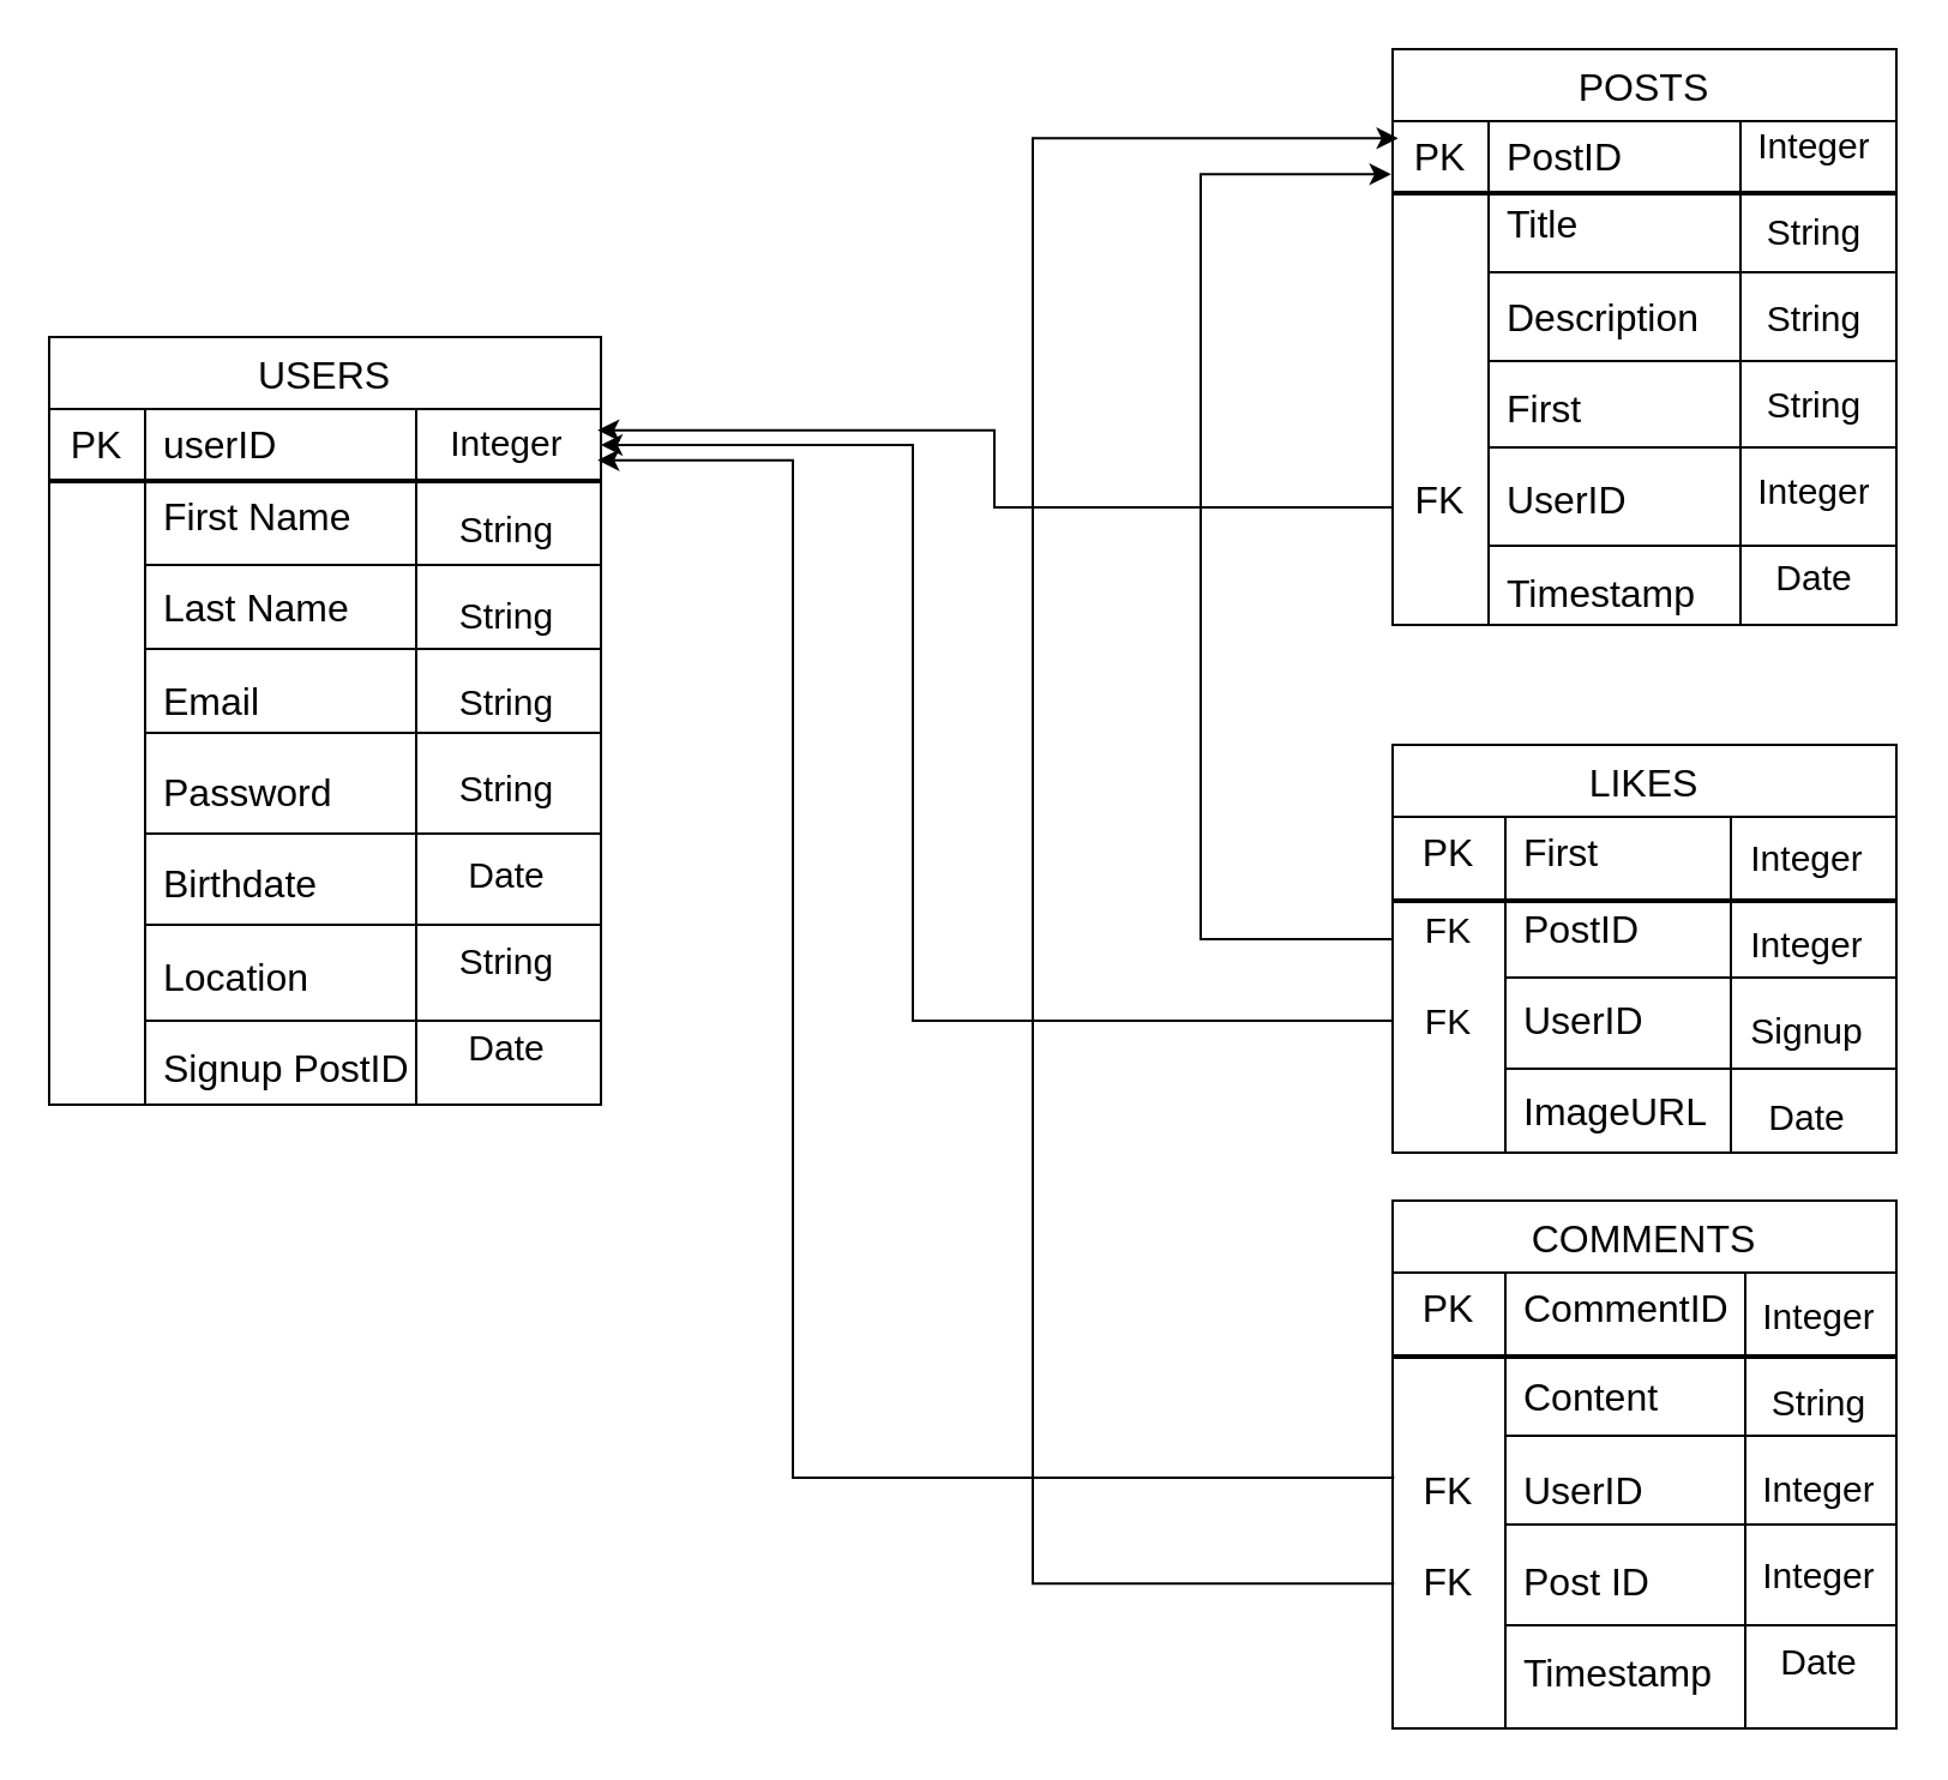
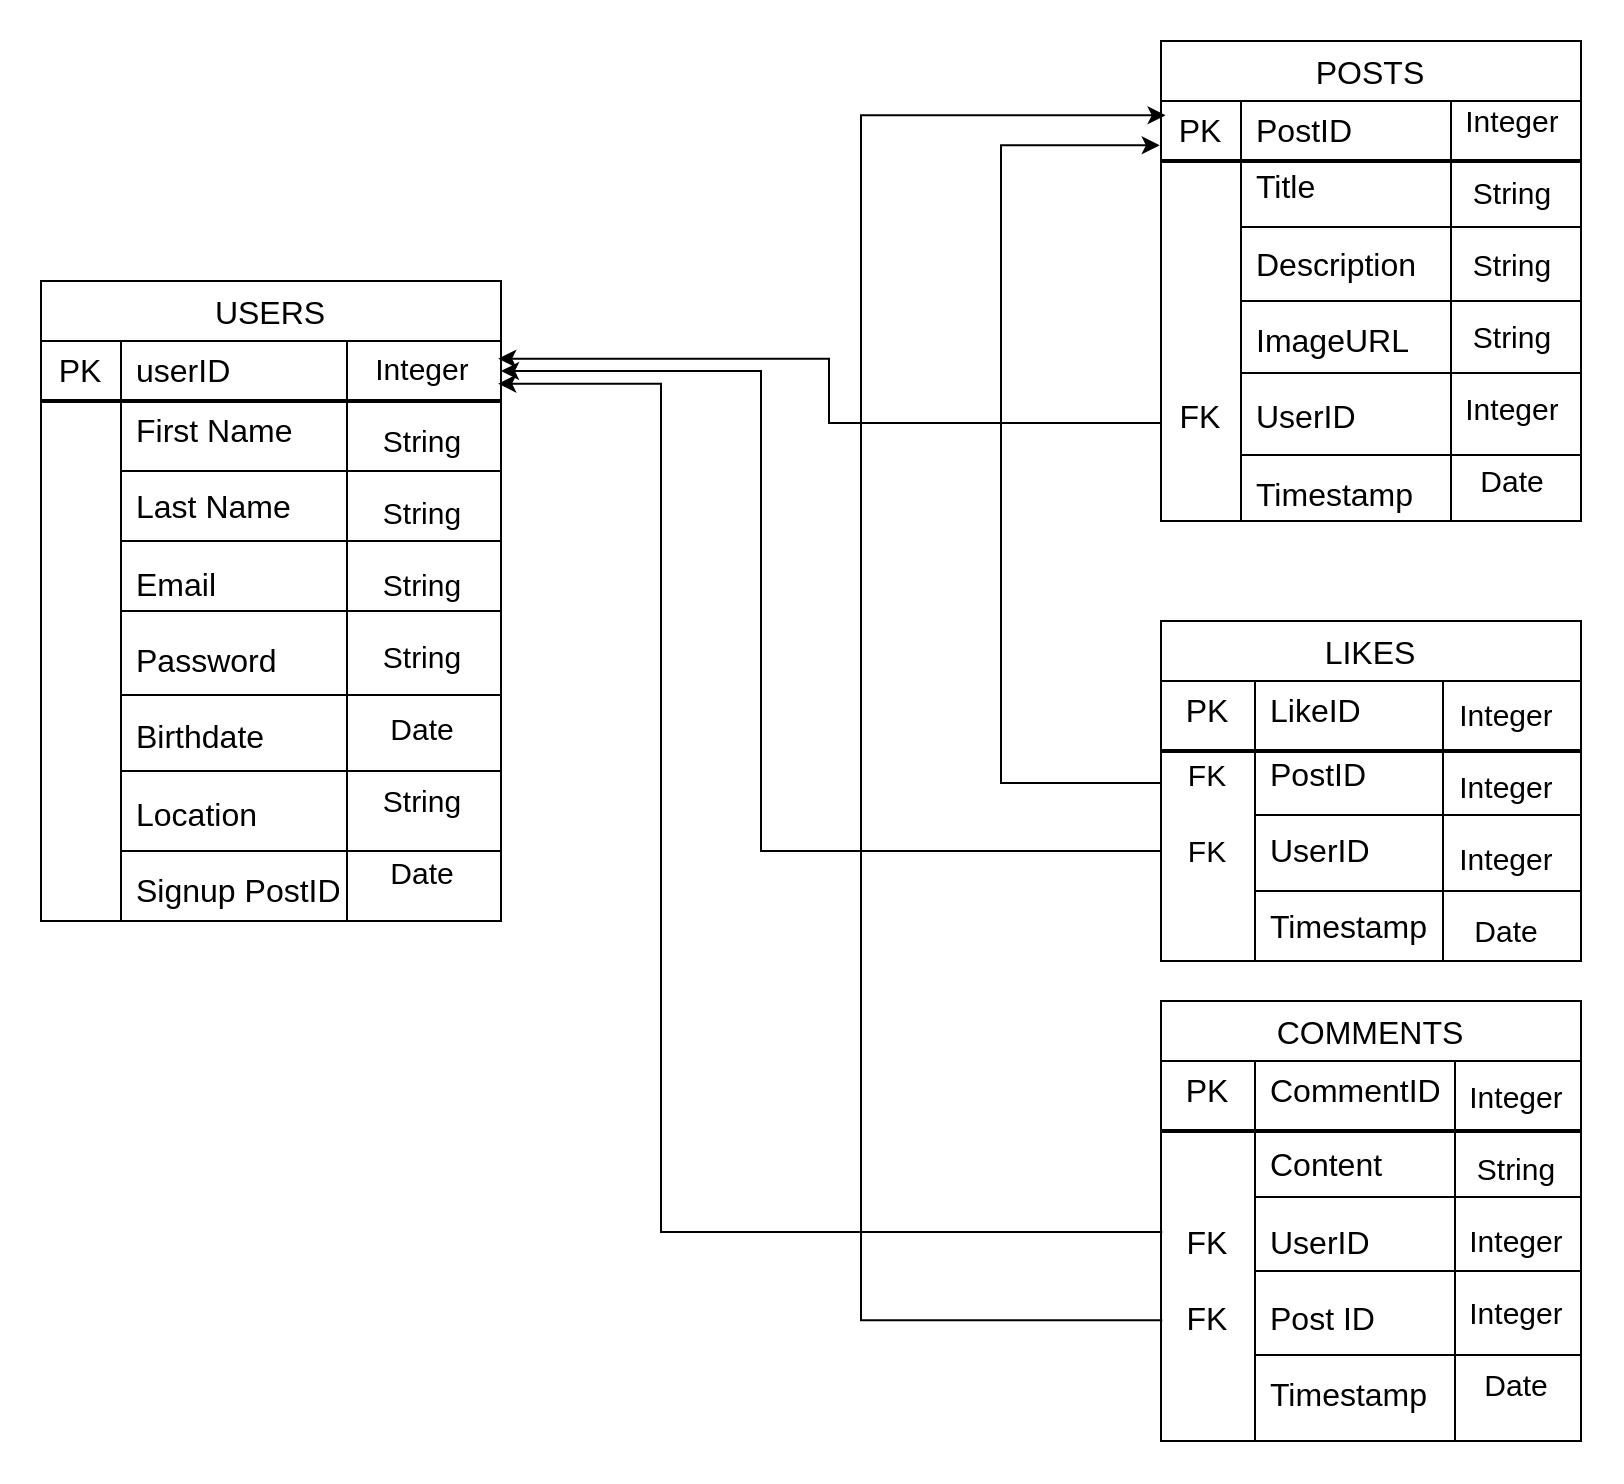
- <mxCell id="23" value="Title&lt;br&gt;&lt;br&gt;Description&lt;br&gt;&lt;br&gt;First&lt;br&gt;&lt;br&gt;UserID&lt;br&gt;&lt;br&gt;Timestamp" style="shape=partialRectangle;html=1;whiteSpace=wrap;connectable=0;fillColor=none;top=0;left=0;bottom=0;right=0;align=left;spacingLeft=6;overflow=hidden;strokeColor=inherit;fontSize=16;" vertex="1" parent="21"><mxGeometry x="40" width="170" height="180" as="geometry"><mxRectangle width="170" height="180" as="alternateBounds" /></mxGeometry></mxCell>
+ <mxCell id="23" value="Title&lt;br&gt;&lt;br&gt;Description&lt;br&gt;&lt;br&gt;ImageURL&lt;br&gt;&lt;br&gt;UserID&lt;br&gt;&lt;br&gt;Timestamp" style="shape=partialRectangle;html=1;whiteSpace=wrap;connectable=0;fillColor=none;top=0;left=0;bottom=0;right=0;align=left;spacingLeft=6;overflow=hidden;strokeColor=inherit;fontSize=16;" vertex="1" parent="21"><mxGeometry x="40" width="170" height="180" as="geometry"><mxRectangle width="170" height="180" as="alternateBounds" /></mxGeometry></mxCell>
- <mxCell id="27" value="First" style="shape=partialRectangle;html=1;whiteSpace=wrap;connectable=0;fillColor=none;top=0;left=0;bottom=0;right=0;align=left;spacingLeft=6;overflow=hidden;strokeColor=inherit;fontSize=16;" vertex="1" parent="25"><mxGeometry x="47" width="163" height="30" as="geometry"><mxRectangle width="163" height="30" as="alternateBounds" /></mxGeometry></mxCell>
+ <mxCell id="27" value="LikeID" style="shape=partialRectangle;html=1;whiteSpace=wrap;connectable=0;fillColor=none;top=0;left=0;bottom=0;right=0;align=left;spacingLeft=6;overflow=hidden;strokeColor=inherit;fontSize=16;" vertex="1" parent="25"><mxGeometry x="47" width="163" height="30" as="geometry"><mxRectangle width="163" height="30" as="alternateBounds" /></mxGeometry></mxCell>
- <mxCell id="57" value="&lt;font style=&quot;font-size: 15px;&quot;&gt;Integer&lt;br&gt;&lt;br&gt;Integer&lt;br&gt;&lt;br&gt;Signup&lt;br&gt;&lt;br&gt;Date&lt;br&gt;&lt;/font&gt;" style="text;html=1;strokeColor=none;fillColor=none;align=center;verticalAlign=middle;whiteSpace=wrap;overflow=hidden;" vertex="1" parent="1"><mxGeometry x="727" y="331" width="52" height="159" as="geometry" /></mxCell>
+ <mxCell id="57" value="&lt;font style=&quot;font-size: 15px;&quot;&gt;Integer&lt;br&gt;&lt;br&gt;Integer&lt;br&gt;&lt;br&gt;Integer&lt;br&gt;&lt;br&gt;Date&lt;br&gt;&lt;/font&gt;" style="text;html=1;strokeColor=none;fillColor=none;align=center;verticalAlign=middle;whiteSpace=wrap;overflow=hidden;" vertex="1" parent="1"><mxGeometry x="727" y="331" width="52" height="159" as="geometry" /></mxCell>
- <mxCell id="30" value="PostID&lt;br&gt;&lt;br&gt;UserID&lt;br&gt;&lt;br&gt;ImageURL" style="shape=partialRectangle;html=1;whiteSpace=wrap;connectable=0;fillColor=none;top=0;left=0;bottom=0;right=0;align=left;spacingLeft=6;overflow=hidden;strokeColor=inherit;fontSize=16;" vertex="1" parent="28"><mxGeometry x="47" width="163" height="110" as="geometry"><mxRectangle width="163" height="110" as="alternateBounds" /></mxGeometry></mxCell>
+ <mxCell id="30" value="PostID&lt;br&gt;&lt;br&gt;UserID&lt;br&gt;&lt;br&gt;Timestamp" style="shape=partialRectangle;html=1;whiteSpace=wrap;connectable=0;fillColor=none;top=0;left=0;bottom=0;right=0;align=left;spacingLeft=6;overflow=hidden;strokeColor=inherit;fontSize=16;" vertex="1" parent="28"><mxGeometry x="47" width="163" height="110" as="geometry"><mxRectangle width="163" height="110" as="alternateBounds" /></mxGeometry></mxCell>
